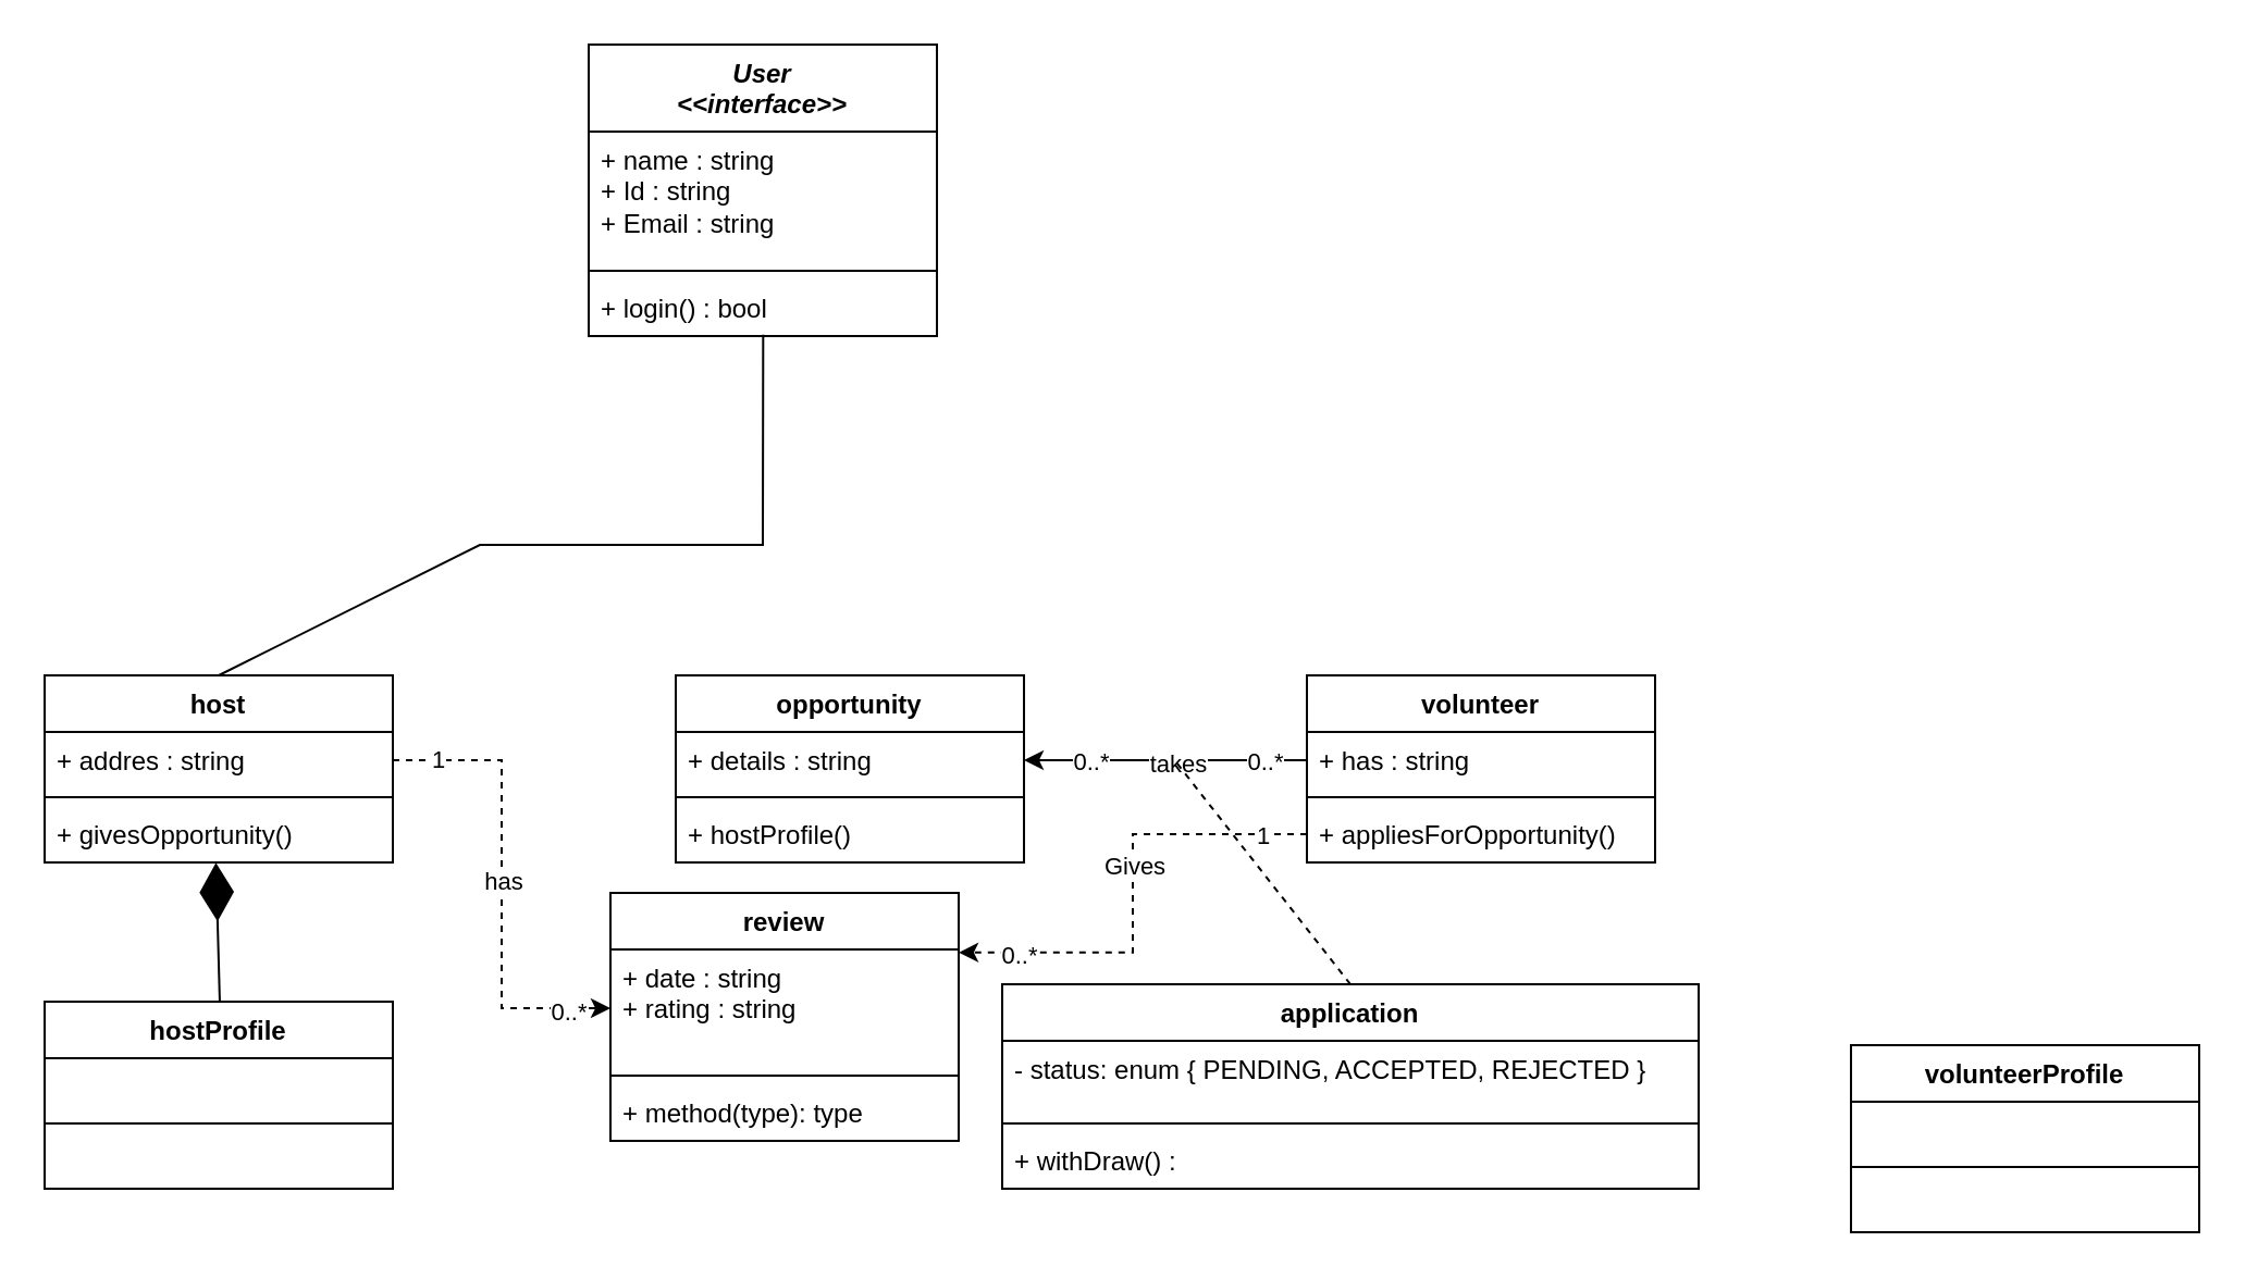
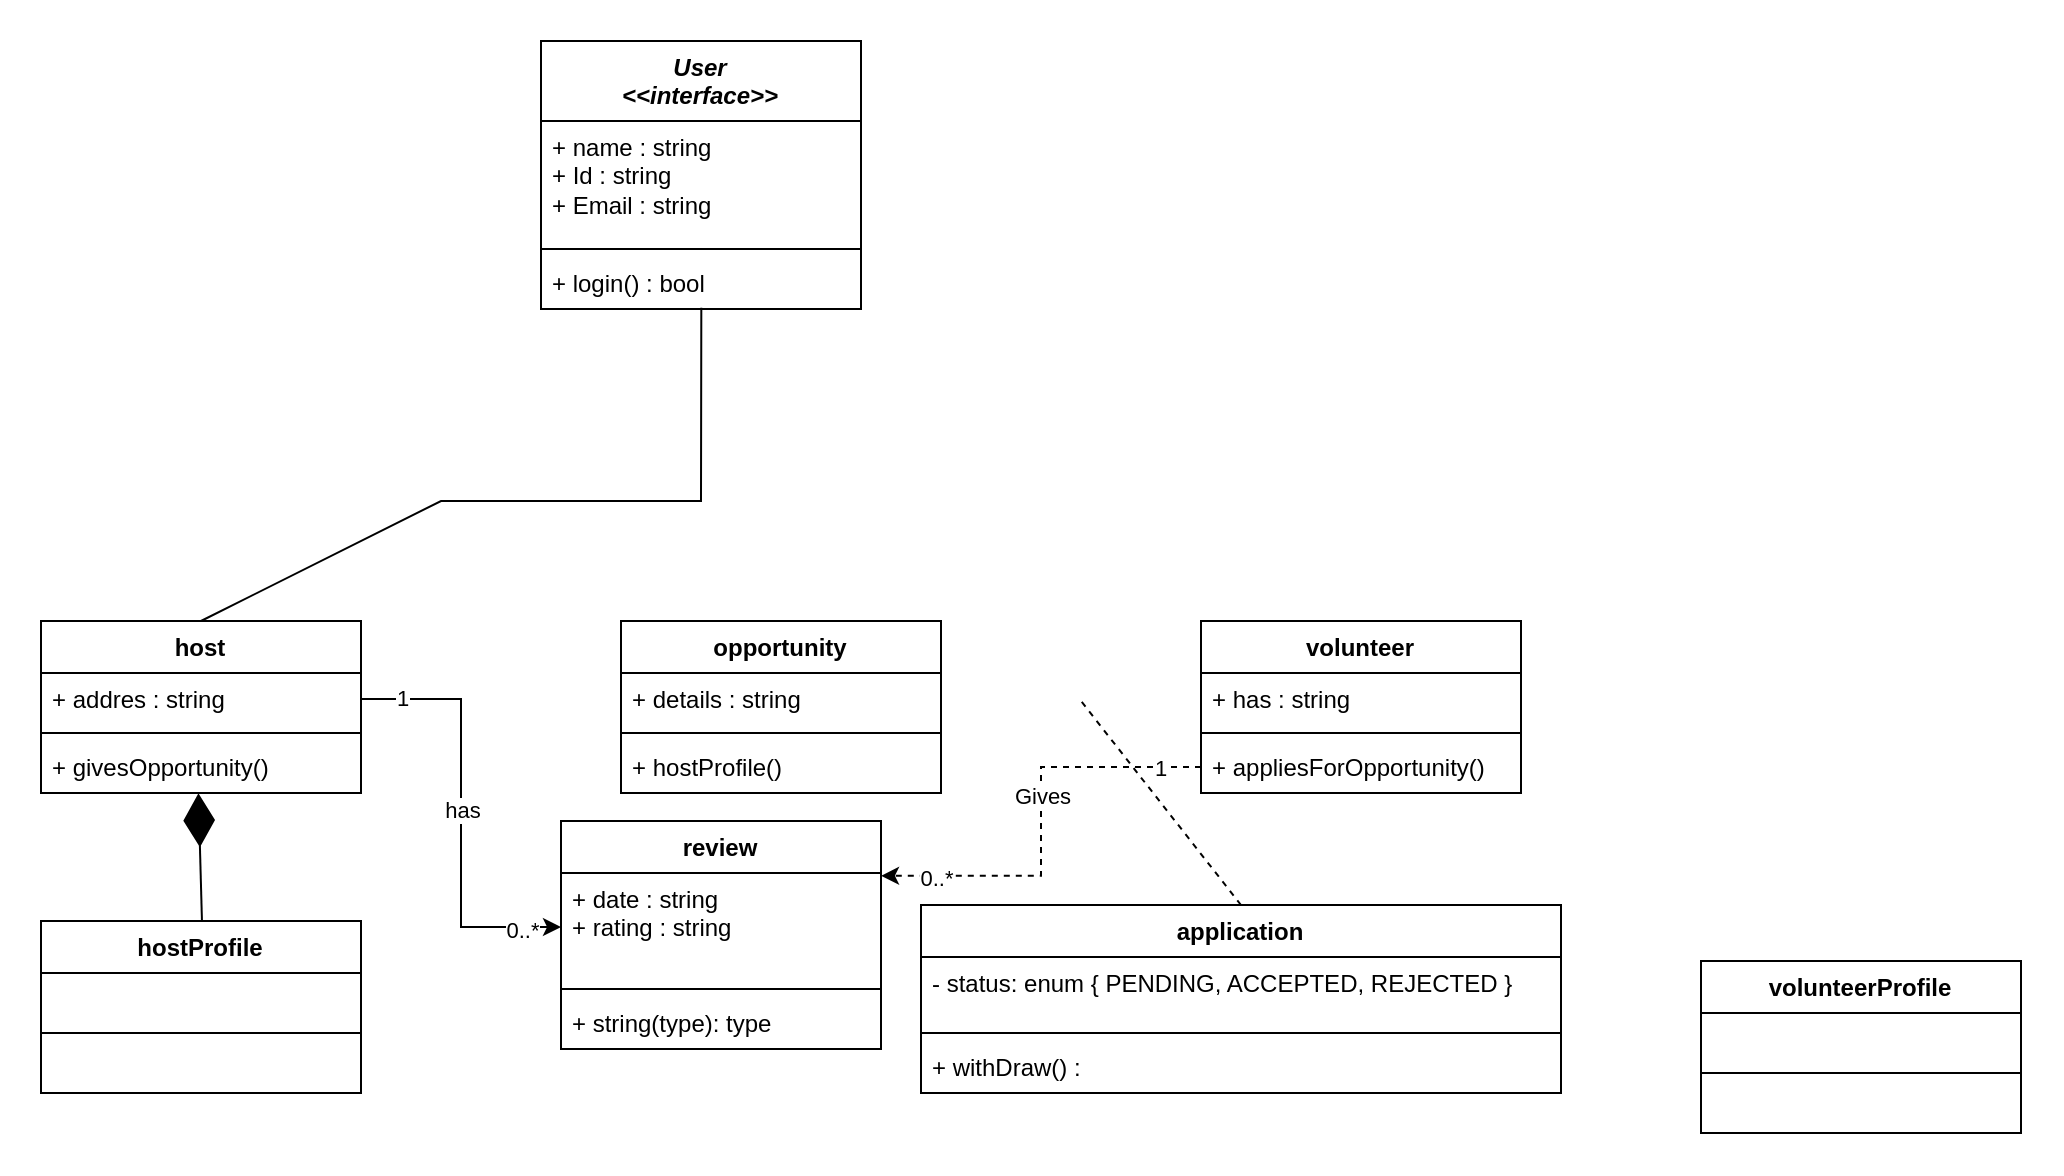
- <mxCell id="19" style="edgeStyle=orthogonalEdgeStyle;rounded=0;orthogonalLoop=1;jettySize=auto;html=1;exitX=0;exitY=0.5;exitDx=0;exitDy=0;entryX=1;entryY=0.5;entryDx=0;entryDy=0;" edge="1" parent="1" source="15" target="11"><mxGeometry relative="1" as="geometry" /></mxCell>
- <mxCell id="20" value="takes" style="edgeLabel;html=1;align=center;verticalAlign=middle;resizable=0;points=[];" connectable="0" vertex="1" parent="19"><mxGeometry x="-0.079" y="1" relative="1" as="geometry"><mxPoint as="offset" /></mxGeometry></mxCell>
- <mxCell id="21" value="0..*" style="edgeLabel;html=1;align=center;verticalAlign=middle;resizable=0;points=[];" connectable="0" vertex="1" parent="19"><mxGeometry x="-0.765" relative="1" as="geometry"><mxPoint x="-85" as="offset" /></mxGeometry></mxCell>
- <mxCell id="22" value="0..*" style="edgeLabel;html=1;align=center;verticalAlign=middle;resizable=0;points=[];" connectable="0" vertex="1" parent="19"><mxGeometry x="-0.765" relative="1" as="geometry"><mxPoint x="-5" as="offset" /></mxGeometry></mxCell>
- <mxCell id="45" style="edgeStyle=orthogonalEdgeStyle;rounded=0;orthogonalLoop=1;jettySize=auto;html=1;exitX=1;exitY=0.5;exitDx=0;exitDy=0;entryX=0;entryY=0.5;entryDx=0;entryDy=0;dashed=1;" edge="1" parent="1" source="7" target="38"><mxGeometry relative="1" as="geometry" /></mxCell>
+ <mxCell id="45" style="edgeStyle=orthogonalEdgeStyle;rounded=0;orthogonalLoop=1;jettySize=auto;html=1;exitX=1;exitY=0.5;exitDx=0;exitDy=0;entryX=0;entryY=0.5;entryDx=0;entryDy=0;" edge="1" parent="1" source="7" target="38"><mxGeometry relative="1" as="geometry" /></mxCell>
- <mxCell id="40" value="+ method(type): type" style="text;strokeColor=none;fillColor=none;align=left;verticalAlign=top;spacingLeft=4;spacingRight=4;overflow=hidden;rotatable=0;points=[[0,0.5],[1,0.5]];portConstraint=eastwest;whiteSpace=wrap;html=1;" vertex="1" parent="37"><mxGeometry y="88" width="160" height="26" as="geometry" /></mxCell>
+ <mxCell id="40" value="+ string(type): type" style="text;strokeColor=none;fillColor=none;align=left;verticalAlign=top;spacingLeft=4;spacingRight=4;overflow=hidden;rotatable=0;points=[[0,0.5],[1,0.5]];portConstraint=eastwest;whiteSpace=wrap;html=1;" vertex="1" parent="37"><mxGeometry y="88" width="160" height="26" as="geometry" /></mxCell>
